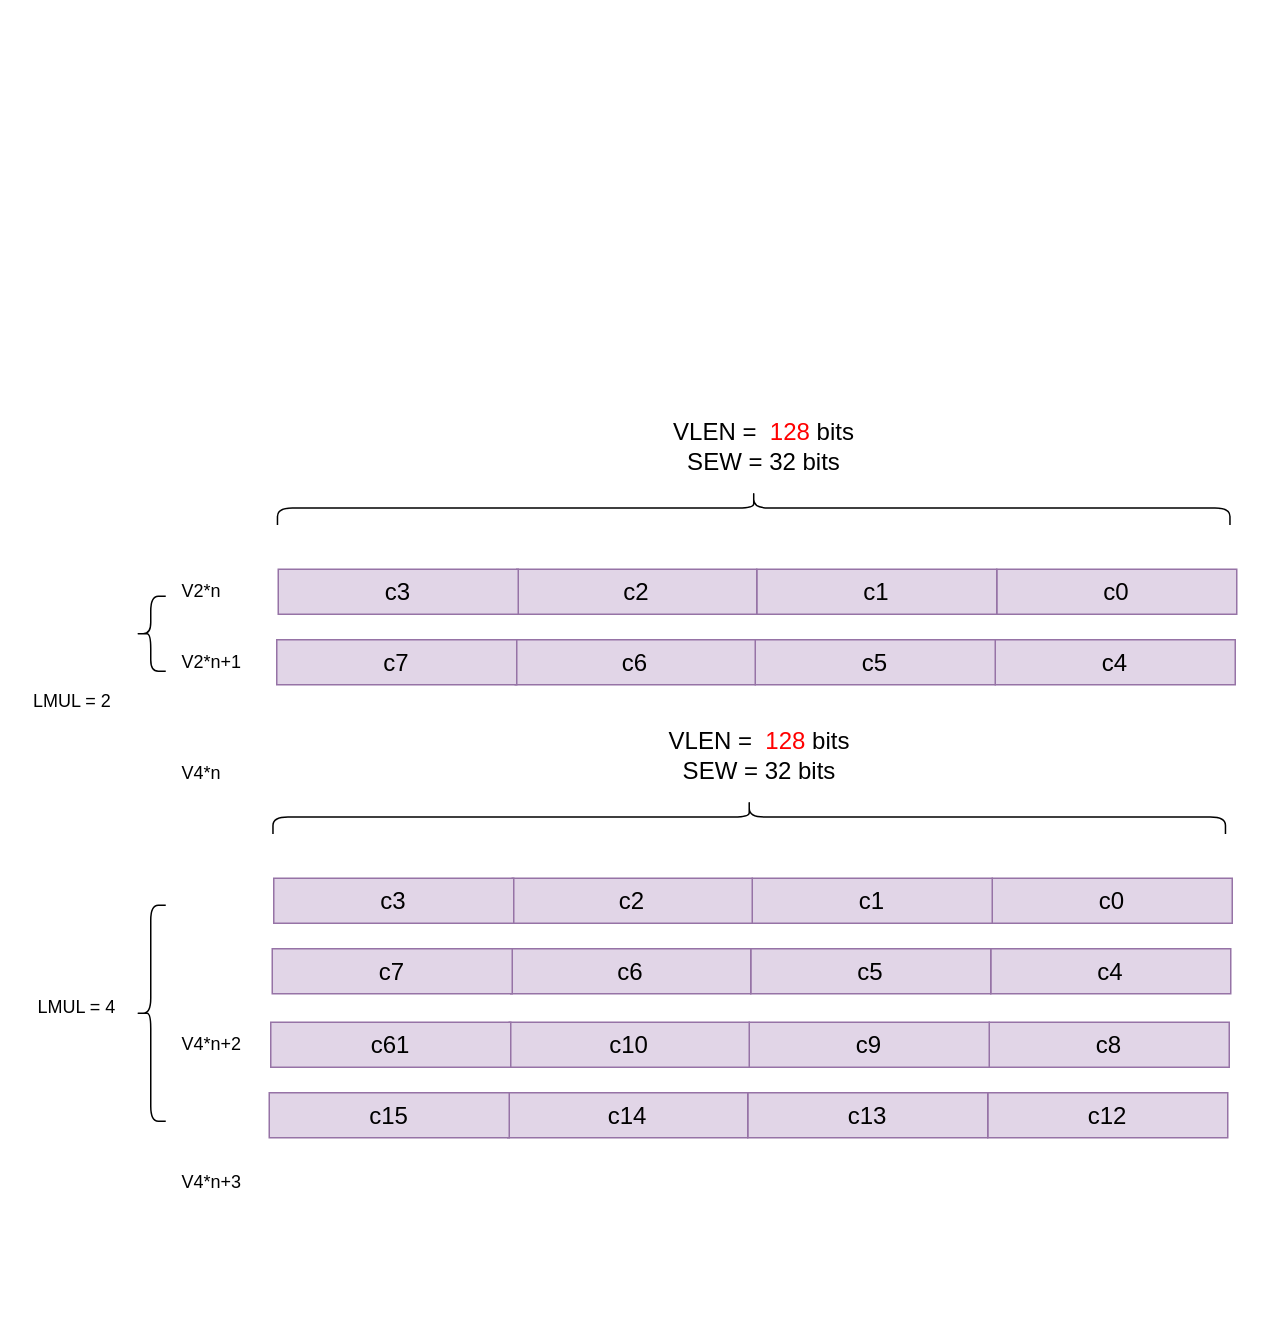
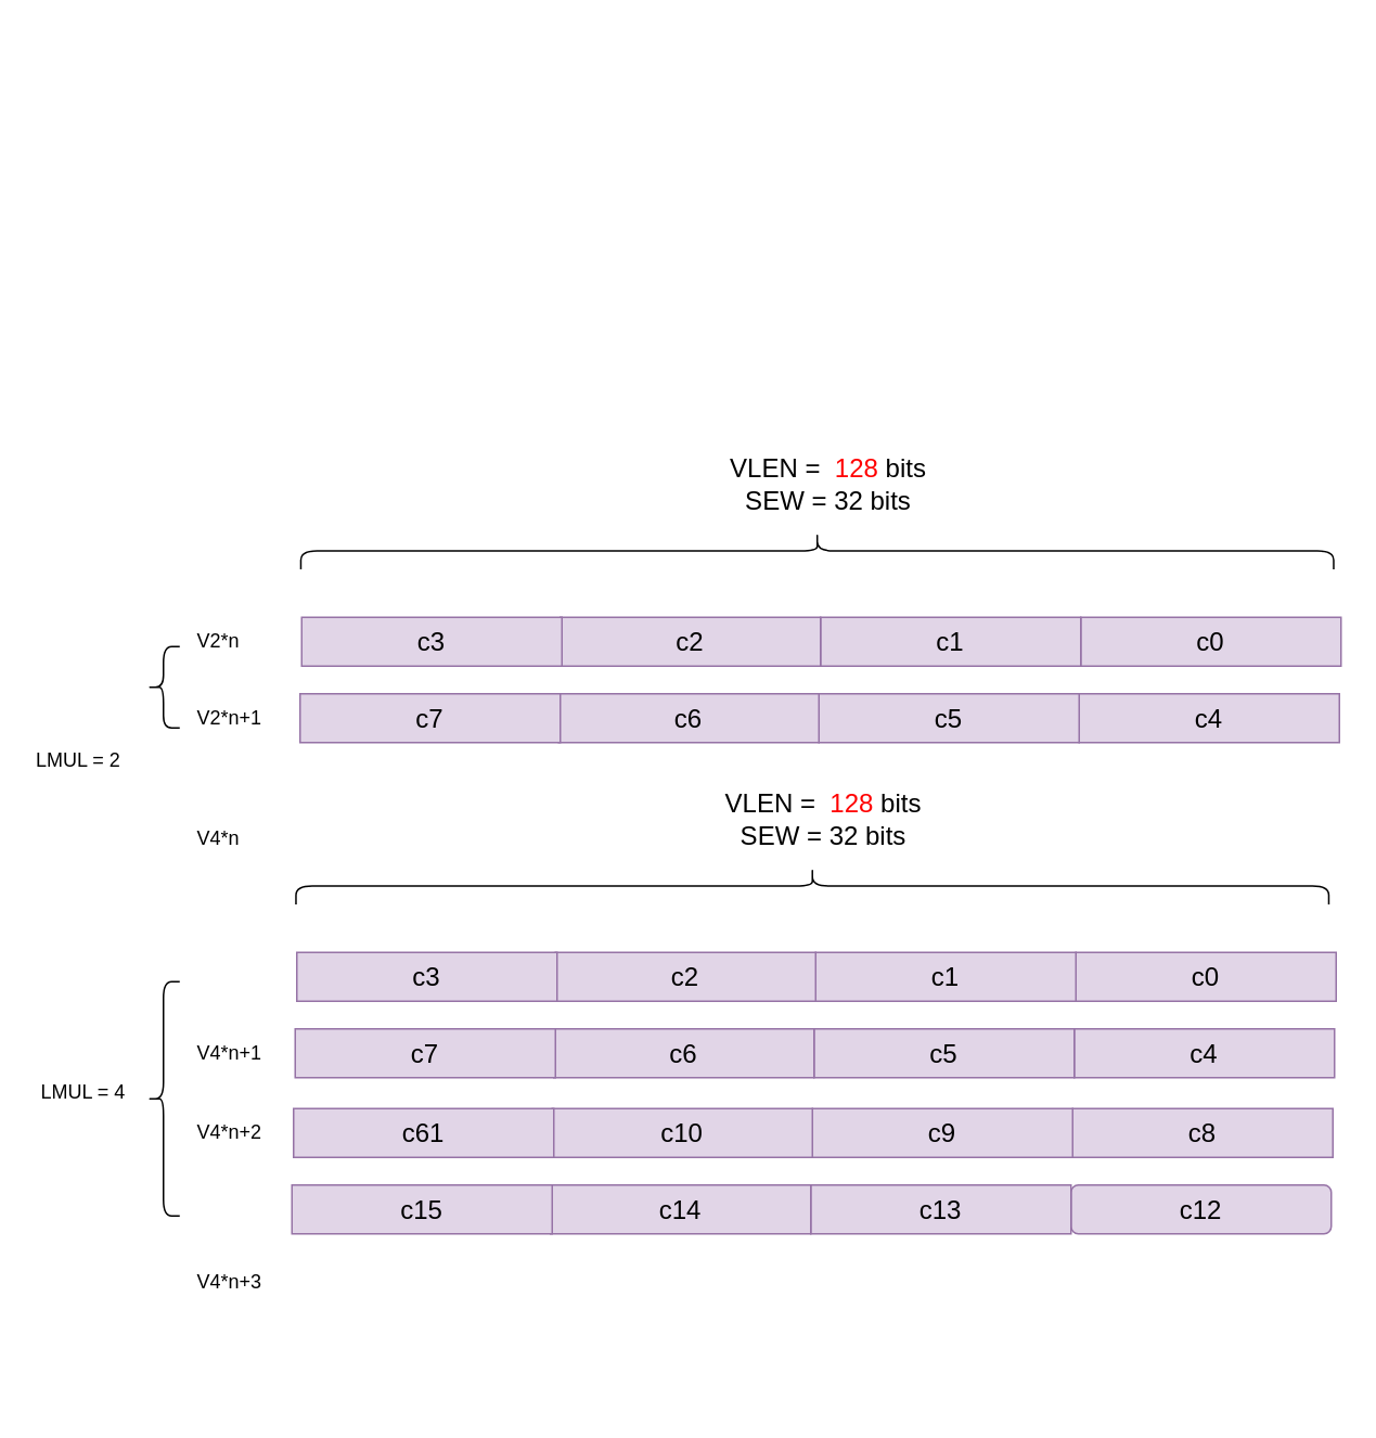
+ <mxCell id="37" value="V4*n+1" style="text;strokeColor=none;align=left;fillColor=none;html=1;verticalAlign=middle;whiteSpace=wrap;rounded=0;" vertex="1" parent="1"><mxGeometry x="119" y="632" width="60" height="30" as="geometry" /></mxCell>
- <mxCell id="30" value="&lt;span style=&quot;font-size: 16px;&quot;&gt;c12&lt;/span&gt;" style="rounded=0;whiteSpace=wrap;html=1;fillColor=#e1d5e7;strokeColor=#9673a6;" vertex="1" parent="1"><mxGeometry x="658" y="728" width="160" height="30" as="geometry" /></mxCell>
+ <mxCell id="30" value="&lt;span style=&quot;font-size: 16px;&quot;&gt;c12&lt;/span&gt;" style="whiteSpace=wrap;html=1;fillColor=#e1d5e7;strokeColor=#9673a6;rounded=1;" vertex="1" parent="1"><mxGeometry x="658" y="728" width="160" height="30" as="geometry" /></mxCell>
